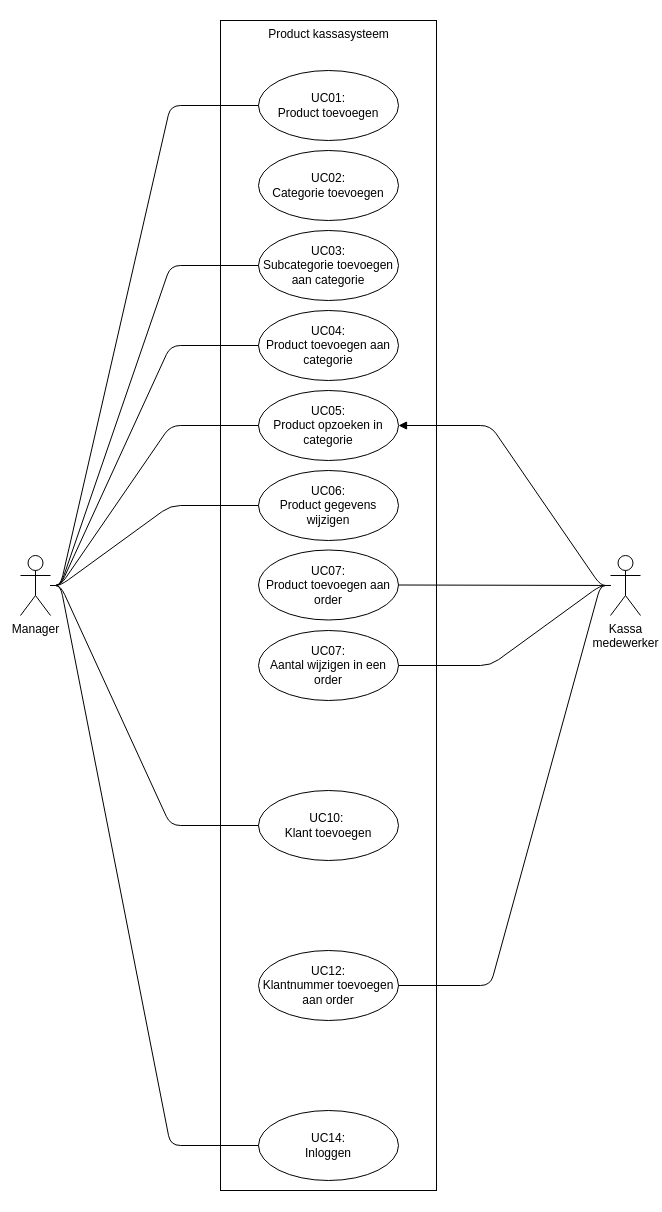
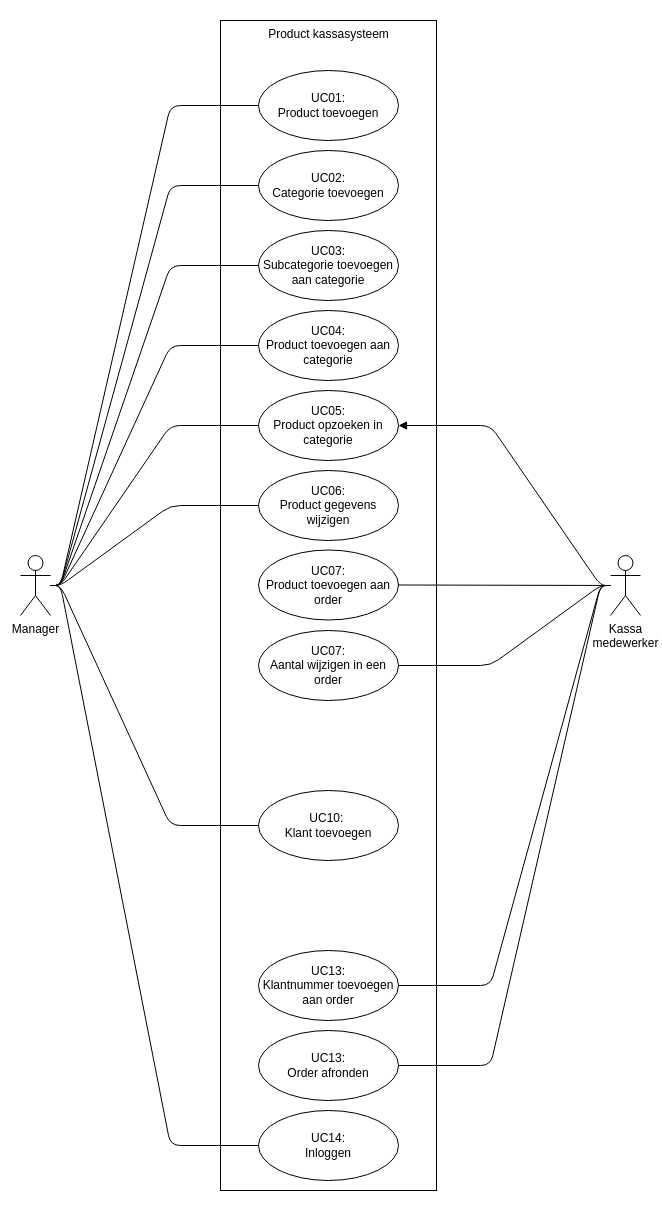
+ <mxCell id="8" value="" style="endArrow=none;html=1;" edge="1" parent="1" source="3" target="6"><mxGeometry width="50" height="50" relative="1" as="geometry"><mxPoint x="-100" y="430" as="sourcePoint" /><mxPoint x="-50" y="380" as="targetPoint" /><Array as="points"><mxPoint x="60" y="585" /><mxPoint x="170" y="185" /></Array></mxGeometry></mxCell>
+ <mxCell id="27" value="" style="endArrow=none;html=1;" edge="1" parent="1" source="23" target="14"><mxGeometry width="50" height="50" relative="1" as="geometry"><mxPoint x="560" y="1020" as="sourcePoint" /><mxPoint x="610" y="970" as="targetPoint" /><Array as="points"><mxPoint x="490" y="1065" /><mxPoint x="600" y="585" /></Array></mxGeometry></mxCell>
- <mxCell id="22" value="UC12: &lt;br&gt;Klantnummer toevoegen aan order" style="ellipse;whiteSpace=wrap;html=1;" vertex="1" parent="1"><mxGeometry x="258" y="950" width="140" height="70" as="geometry" /></mxCell>
+ <mxCell id="22" value="UC13: &lt;br&gt;Klantnummer toevoegen aan order" style="ellipse;whiteSpace=wrap;html=1;" vertex="1" parent="1"><mxGeometry x="258" y="950" width="140" height="70" as="geometry" /></mxCell>
+ <mxCell id="23" value="UC13: &lt;br&gt;Order afronden" style="ellipse;whiteSpace=wrap;html=1;" vertex="1" parent="1"><mxGeometry x="258" y="1030" width="140" height="70" as="geometry" /></mxCell>
